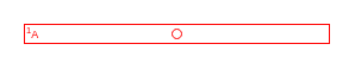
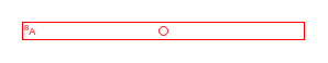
- <mxCell id="2" value="&lt;font style=&quot;font-size: 9px;&quot;&gt;&lt;sup&gt;1&lt;/sup&gt;A&lt;/font&gt;" style="rounded=0;whiteSpace=wrap;html=1;fillColor=none;strokeColor=#FF0000;fontColor=#FF0000;align=left;" vertex="1" parent="1"><mxGeometry x="20" y="20" width="256" height="16" as="geometry" /></mxCell>
+ <mxCell id="2" value="&lt;font style=&quot;font-size: 9px;&quot;&gt;&lt;sup&gt;8&lt;/sup&gt;A&lt;/font&gt;" style="rounded=0;whiteSpace=wrap;html=1;fillColor=none;strokeColor=#FF0000;fontColor=#FF0000;align=left;" vertex="1" parent="1"><mxGeometry x="20" y="20" width="256" height="16" as="geometry" /></mxCell>
